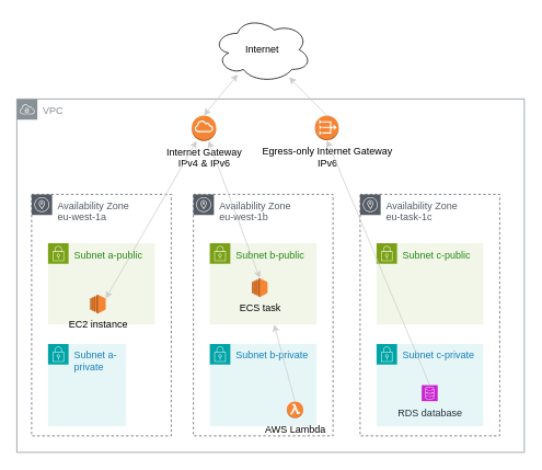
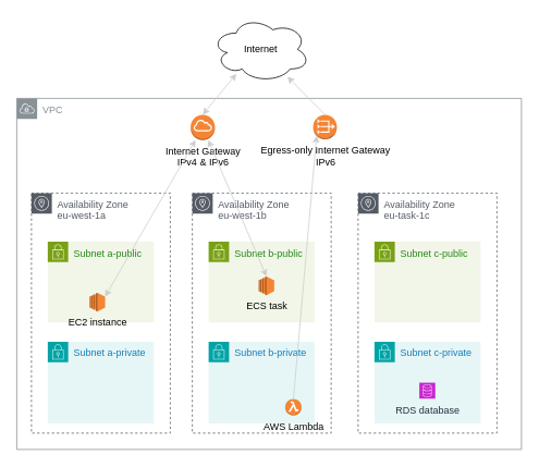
- <mxCell id="21" style="rounded=0;orthogonalLoop=1;jettySize=auto;html=1;endArrow=classic;endFill=1;startArrow=none;startFill=0;strokeColor=#CCCCCC;exitX=0.5;exitY=0;exitDx=0;exitDy=0;exitPerimeter=0;entryX=0.5;entryY=1;entryDx=0;entryDy=0;entryPerimeter=0;" edge="1" parent="1" source="18" target="9"><mxGeometry relative="1" as="geometry"><mxPoint x="758" y="410" as="targetPoint" /><mxPoint x="698" y="410" as="sourcePoint" /></mxGeometry></mxCell>
- <mxCell id="14" value="ECS task" style="outlineConnect=0;dashed=0;verticalLabelPosition=bottom;verticalAlign=top;align=center;html=1;shape=mxgraph.aws3.ec2;fillColor=#F58534;gradientColor=none;" vertex="1" parent="1"><mxGeometry x="306.33" y="338" width="18.92" height="23" as="geometry" /></mxCell>
+ <mxCell id="14" value="ECS task" style="outlineConnect=0;dashed=0;verticalLabelPosition=bottom;verticalAlign=top;align=center;html=1;shape=mxgraph.aws3.ec2;fillColor=#F58534;gradientColor=none;" vertex="1" parent="1"><mxGeometry x="316.33" y="338" width="18.92" height="23" as="geometry" /></mxCell>
- <mxCell id="22" style="rounded=0;orthogonalLoop=1;jettySize=auto;html=1;endArrow=classic;endFill=1;startArrow=none;startFill=0;strokeColor=#CCCCCC;exitX=0.5;exitY=0;exitDx=0;exitDy=0;exitPerimeter=0;" edge="1" parent="1" source="12" target="13"><mxGeometry relative="1" as="geometry"><mxPoint x="758" y="410" as="targetPoint" /><mxPoint x="698" y="410" as="sourcePoint" /></mxGeometry></mxCell>
+ <mxCell id="22" style="rounded=0;orthogonalLoop=1;jettySize=auto;html=1;endArrow=classic;endFill=1;startArrow=none;startFill=0;strokeColor=#CCCCCC;exitX=0.5;exitY=0;exitDx=0;exitDy=0;exitPerimeter=0;entryX=0.145;entryY=0.855;entryDx=0;entryDy=0;entryPerimeter=0;" edge="1" parent="1" source="12" target="9"><mxGeometry relative="1" as="geometry"><mxPoint x="758" y="410" as="targetPoint" /><mxPoint x="698" y="410" as="sourcePoint" /></mxGeometry></mxCell>
- <mxCell id="5" value="Subnet a-private" style="points=[[0,0],[0.25,0],[0.5,0],[0.75,0],[1,0],[1,0.25],[1,0.5],[1,0.75],[1,1],[0.75,1],[0.5,1],[0.25,1],[0,1],[0,0.75],[0,0.5],[0,0.25]];outlineConnect=0;gradientColor=none;html=1;whiteSpace=wrap;fontSize=12;fontStyle=0;container=1;pointerEvents=0;collapsible=0;recursiveResize=0;shape=mxgraph.aws4.group;grIcon=mxgraph.aws4.group_security_group;grStroke=0;strokeColor=#00A4A6;fillColor=#E6F6F7;verticalAlign=top;align=left;spacingLeft=30;fontColor=#147EBA;dashed=0;" parent="1" vertex="1"><mxGeometry x="58" y="418" width="95" height="100" as="geometry" /></mxCell>
+ <mxCell id="5" value="Subnet a-private" style="points=[[0,0],[0.25,0],[0.5,0],[0.75,0],[1,0],[1,0.25],[1,0.5],[1,0.75],[1,1],[0.75,1],[0.5,1],[0.25,1],[0,1],[0,0.75],[0,0.5],[0,0.25]];outlineConnect=0;gradientColor=none;html=1;whiteSpace=wrap;fontSize=12;fontStyle=0;container=1;pointerEvents=0;collapsible=0;recursiveResize=0;shape=mxgraph.aws4.group;grIcon=mxgraph.aws4.group_security_group;grStroke=0;strokeColor=#00A4A6;fillColor=#E6F6F7;verticalAlign=top;align=left;spacingLeft=30;fontColor=#147EBA;dashed=0;" parent="1" vertex="1"><mxGeometry x="58" y="418" width="130" height="100" as="geometry" /></mxCell>
